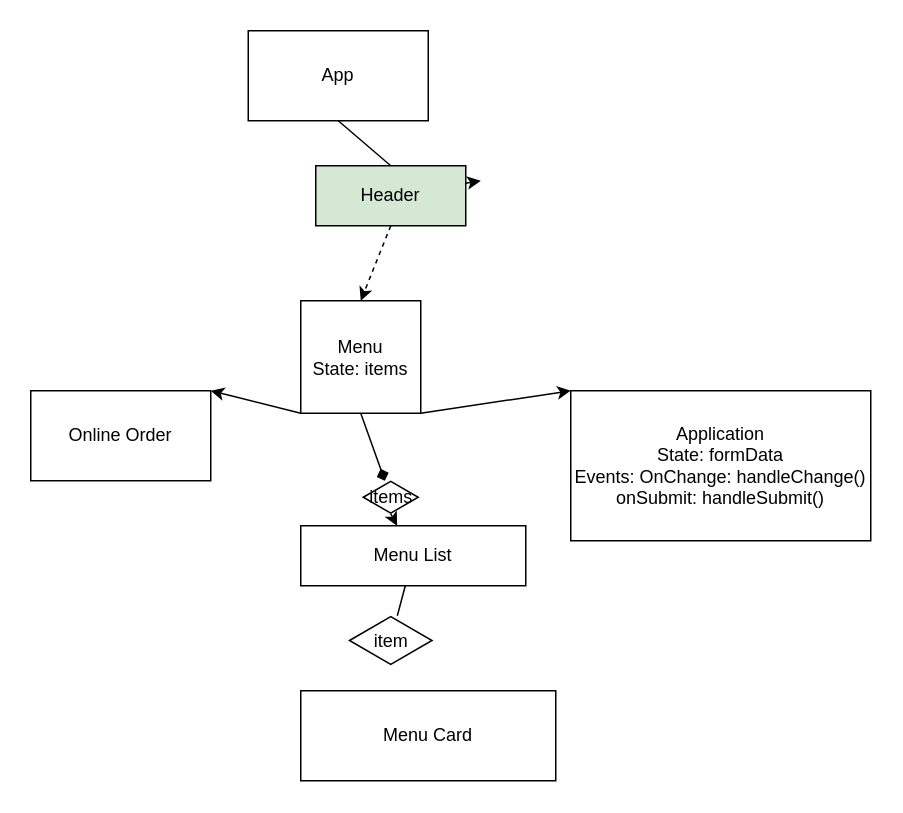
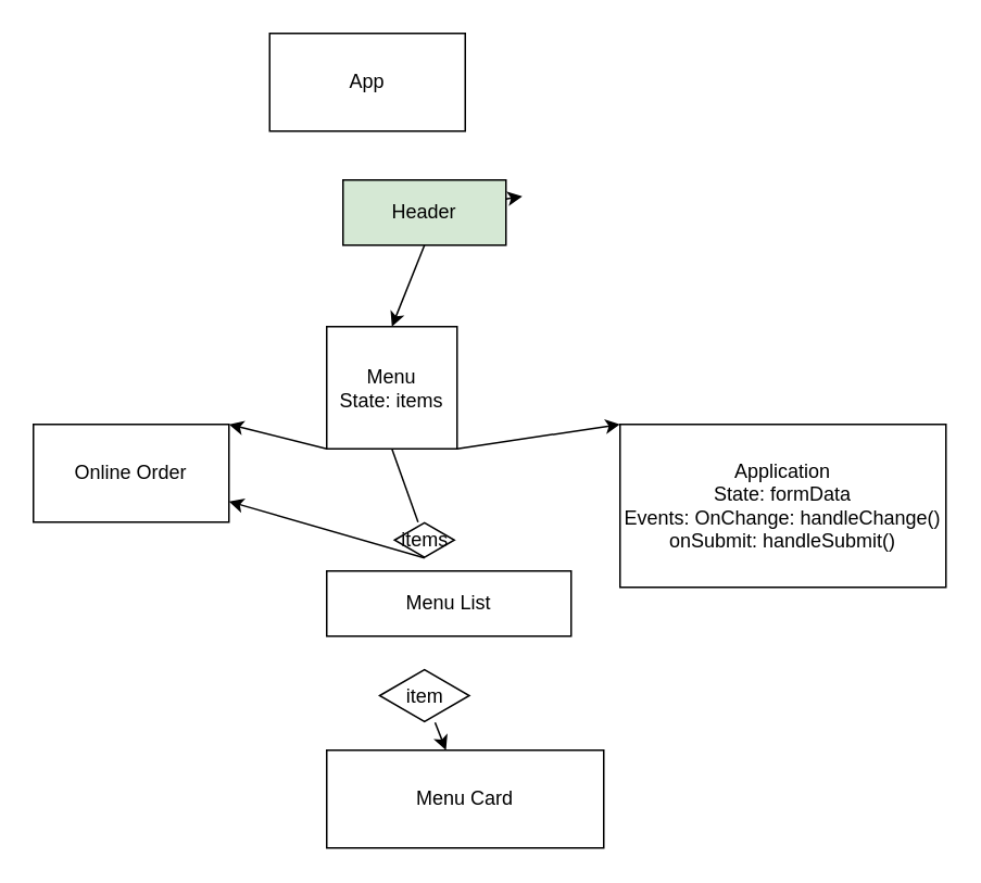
- <mxCell id="21" value="" style="edgeStyle=none;html=1;exitX=0.5;exitY=1;exitDx=0;exitDy=0;entryX=0.5;entryY=0;entryDx=0;entryDy=0;endArrow=none;" edge="1" parent="1" source="5" target="20"><mxGeometry relative="1" as="geometry"><mxPoint x="260" y="80" as="sourcePoint" /><mxPoint x="260" y="200" as="targetPoint" /></mxGeometry></mxCell>
- <mxCell id="4" style="edgeStyle=none;html=1;exitX=0.5;exitY=1;exitDx=0;exitDy=0;entryX=0.5;entryY=0;entryDx=0;entryDy=0;startArrow=none;dashed=1;" parent="1" source="20" target="9" edge="1"><mxGeometry relative="1" as="geometry" /></mxCell>
+ <mxCell id="4" style="edgeStyle=none;html=1;exitX=0.5;exitY=1;exitDx=0;exitDy=0;entryX=0.5;entryY=0;entryDx=0;entryDy=0;startArrow=none;" parent="1" source="20" target="9" edge="1"><mxGeometry relative="1" as="geometry" /></mxCell>
- <mxCell id="16" value="" style="edgeStyle=none;html=1;exitX=0.5;exitY=1;exitDx=0;exitDy=0;endArrow=diamond;" parent="1" source="9" target="15" edge="1"><mxGeometry relative="1" as="geometry"><mxPoint x="260" y="350" as="targetPoint" /><mxPoint x="260" y="200" as="sourcePoint" /></mxGeometry></mxCell>
+ <mxCell id="16" value="" style="edgeStyle=none;html=1;exitX=0.5;exitY=1;exitDx=0;exitDy=0;endArrow=none;" parent="1" source="9" target="15" edge="1"><mxGeometry relative="1" as="geometry"><mxPoint x="260" y="350" as="targetPoint" /><mxPoint x="260" y="200" as="sourcePoint" /></mxGeometry></mxCell>
- <mxCell id="8" style="edgeStyle=none;html=1;exitX=0.5;exitY=1;exitDx=0;exitDy=0;startArrow=none;" parent="1" source="15" target="13" edge="1"><mxGeometry relative="1" as="geometry"><mxPoint x="260" y="380" as="targetPoint" /></mxGeometry></mxCell>
+ <mxCell id="8" style="edgeStyle=none;html=1;exitX=0.5;exitY=1;exitDx=0;exitDy=0;startArrow=none;" parent="1" source="15" target="11" edge="1"><mxGeometry relative="1" as="geometry"><mxPoint x="260" y="380" as="targetPoint" /></mxGeometry></mxCell>
- <mxCell id="18" value="" style="edgeStyle=none;html=1;endArrow=none;" parent="1" source="13" target="17" edge="1"><mxGeometry relative="1" as="geometry"><mxPoint x="260" y="460" as="targetPoint" /><mxPoint x="260" y="400" as="sourcePoint" /></mxGeometry></mxCell>
+ <mxCell id="12" style="edgeStyle=none;html=1;startArrow=none;" parent="1" source="17" target="14" edge="1"><mxGeometry relative="1" as="geometry"><mxPoint x="260" y="490" as="targetPoint" /></mxGeometry></mxCell>
